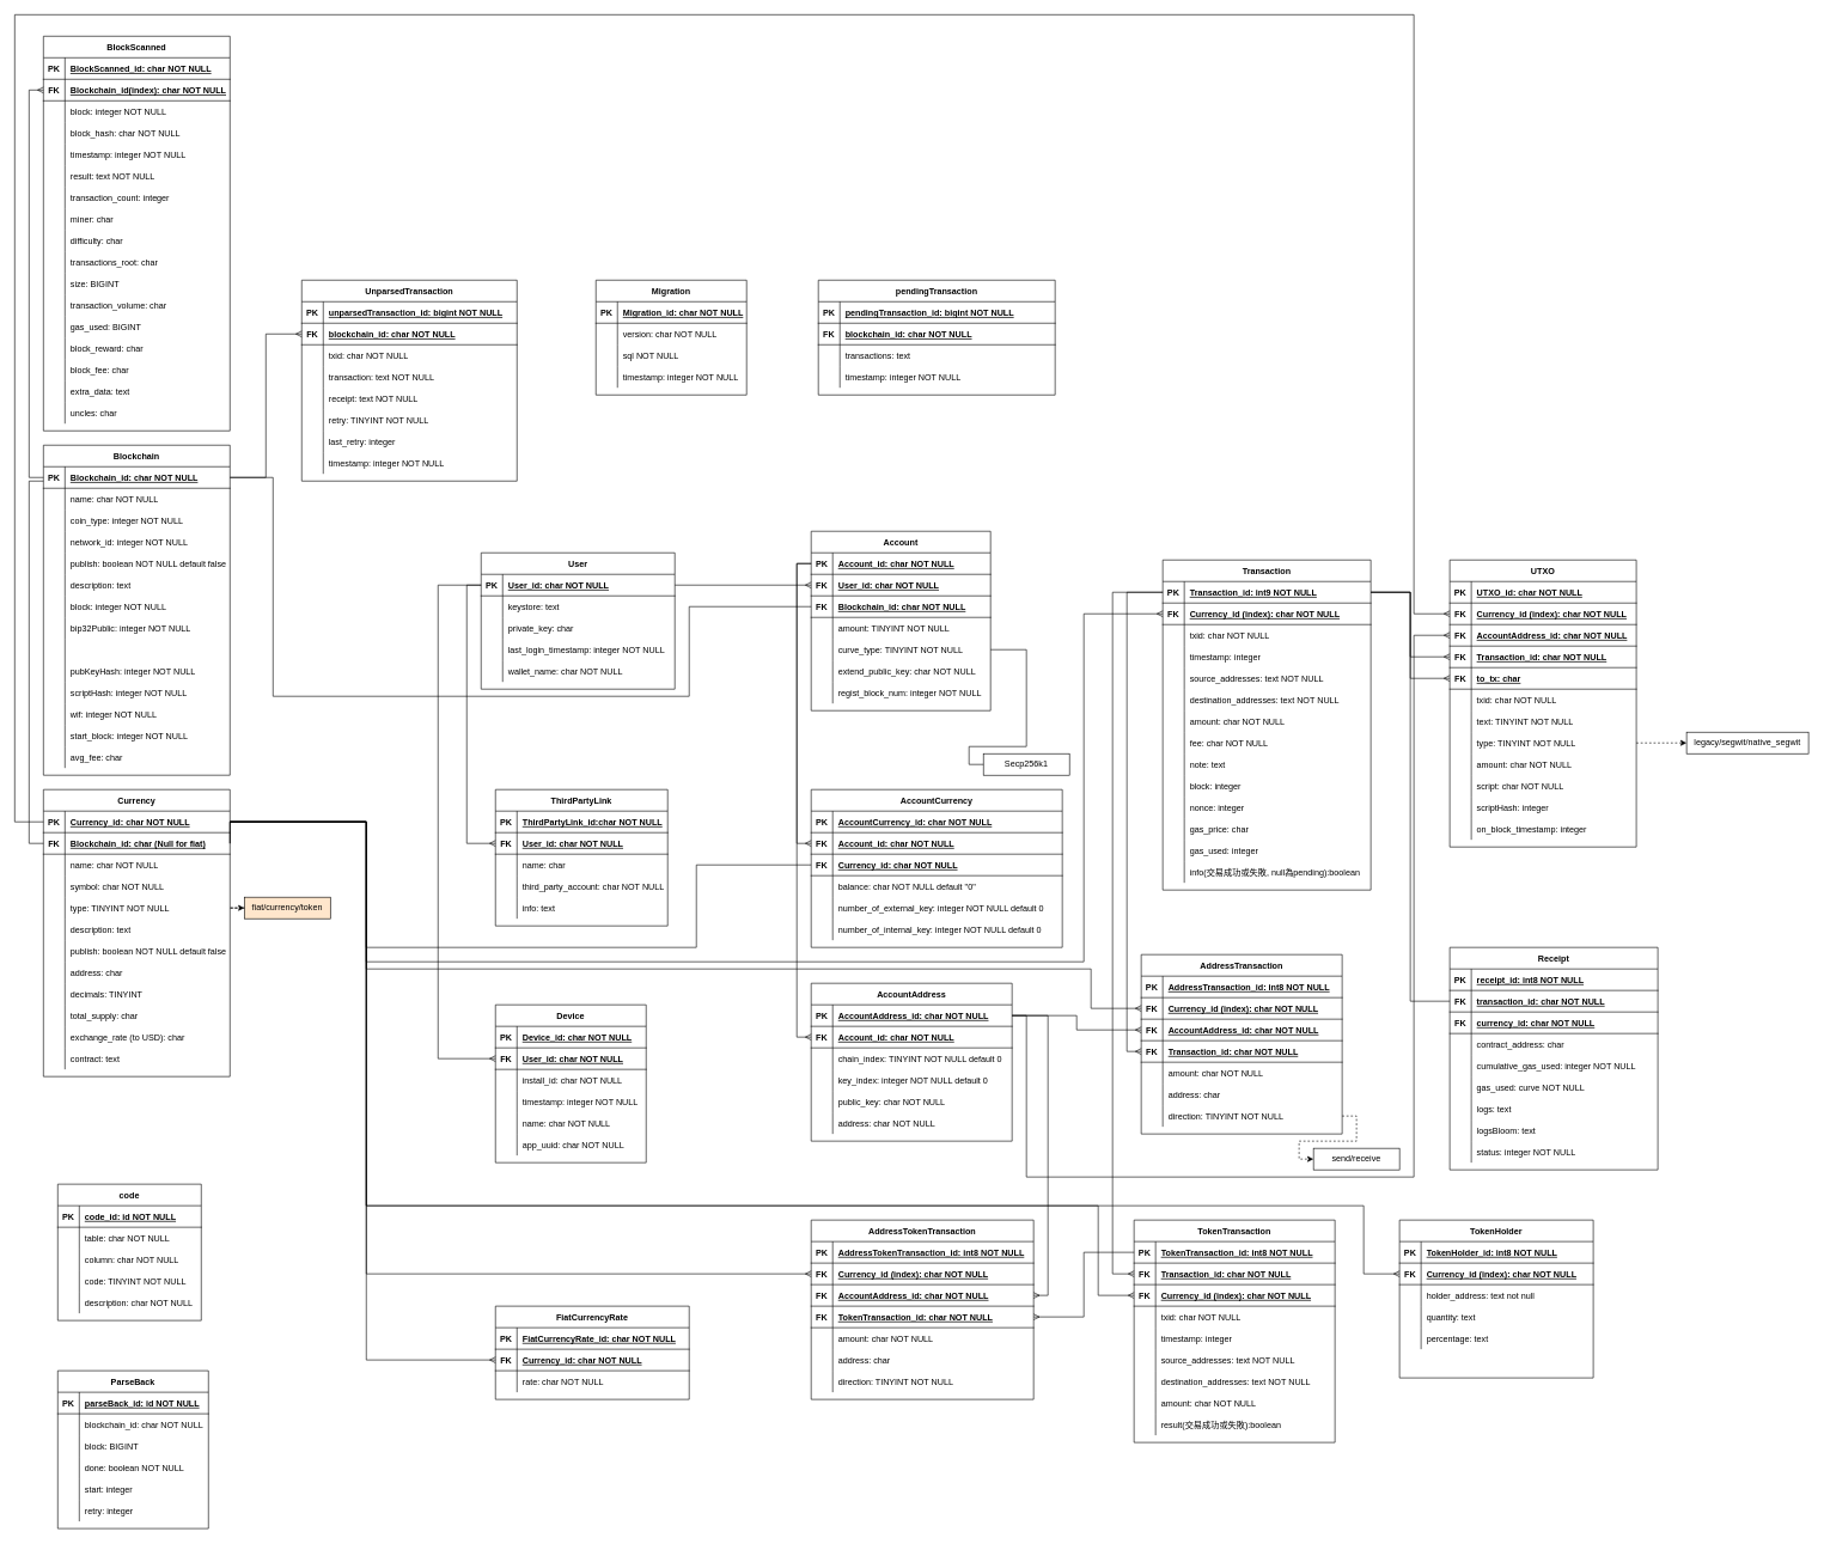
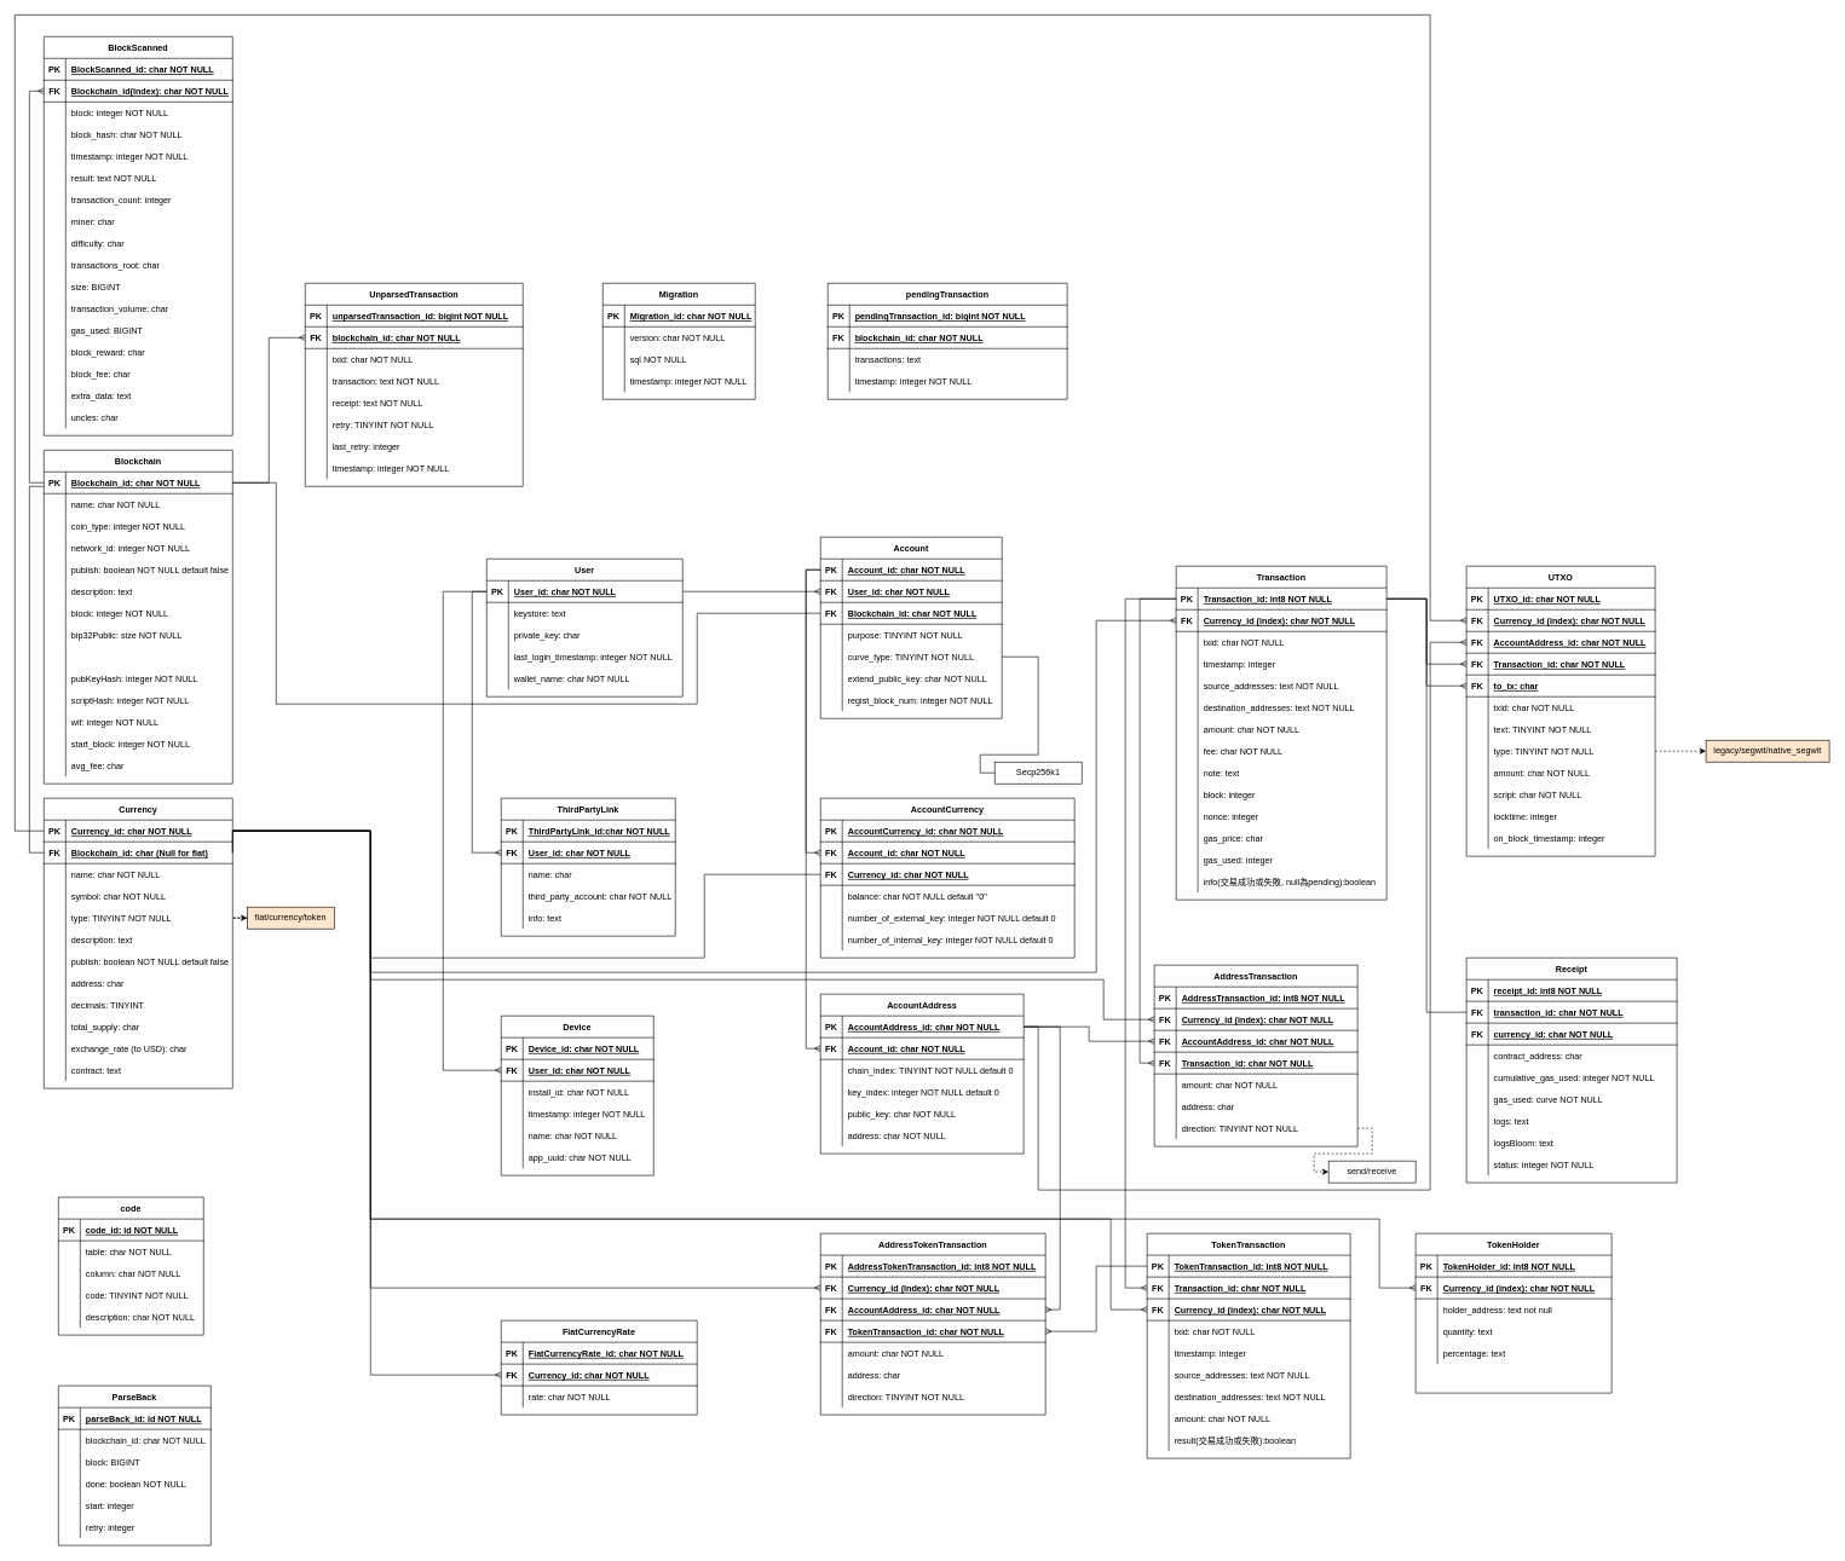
- <mxCell id="207" value="Transaction_id: int9 NOT NULL" style="shape=partialRectangle;connectable=0;fillColor=none;top=0;left=0;bottom=0;right=0;align=left;spacingLeft=6;fontStyle=5;overflow=hidden;" parent="205" vertex="1"><mxGeometry x="30" width="260" height="30" as="geometry" /></mxCell>
+ <mxCell id="207" value="Transaction_id: int8 NOT NULL" style="shape=partialRectangle;connectable=0;fillColor=none;top=0;left=0;bottom=0;right=0;align=left;spacingLeft=6;fontStyle=5;overflow=hidden;" parent="205" vertex="1"><mxGeometry x="30" width="260" height="30" as="geometry" /></mxCell>
- <mxCell id="26" value="bip32Public: integer NOT NULL" style="shape=partialRectangle;connectable=0;fillColor=none;top=0;left=0;bottom=0;right=0;align=left;spacingLeft=6;overflow=hidden;" parent="24" vertex="1"><mxGeometry x="30" width="230" height="30" as="geometry" /></mxCell>
+ <mxCell id="26" value="bip32Public: size NOT NULL" style="shape=partialRectangle;connectable=0;fillColor=none;top=0;left=0;bottom=0;right=0;align=left;spacingLeft=6;overflow=hidden;" parent="24" vertex="1"><mxGeometry x="30" width="230" height="30" as="geometry" /></mxCell>
- <mxCell id="127" value="amount: TINYINT NOT NULL" style="shape=partialRectangle;connectable=0;fillColor=none;top=0;left=0;bottom=0;right=0;align=left;spacingLeft=6;overflow=hidden;" parent="125" vertex="1"><mxGeometry x="30" width="220" height="30" as="geometry" /></mxCell>
+ <mxCell id="127" value="purpose: TINYINT NOT NULL" style="shape=partialRectangle;connectable=0;fillColor=none;top=0;left=0;bottom=0;right=0;align=left;spacingLeft=6;overflow=hidden;" parent="125" vertex="1"><mxGeometry x="30" width="220" height="30" as="geometry" /></mxCell>
- <mxCell id="308" value="legacy/segwit/native_segwit" style="rounded=0;whiteSpace=wrap;html=1;" parent="1" vertex="1"><mxGeometry x="2350" y="1020" width="170" height="30" as="geometry" /></mxCell>
+ <mxCell id="308" value="legacy/segwit/native_segwit" style="rounded=0;whiteSpace=wrap;html=1;fillColor=#ffe6cc;" parent="1" vertex="1"><mxGeometry x="2350" y="1020" width="170" height="30" as="geometry" /></mxCell>
- <mxCell id="304" value="scriptHash: integer" style="shape=partialRectangle;connectable=0;fillColor=none;top=0;left=0;bottom=0;right=0;align=left;spacingLeft=6;overflow=hidden;" parent="302" vertex="1"><mxGeometry x="30" width="230" height="30" as="geometry" /></mxCell>
+ <mxCell id="304" value="locktime: integer" style="shape=partialRectangle;connectable=0;fillColor=none;top=0;left=0;bottom=0;right=0;align=left;spacingLeft=6;overflow=hidden;" parent="302" vertex="1"><mxGeometry x="30" width="230" height="30" as="geometry" /></mxCell>
